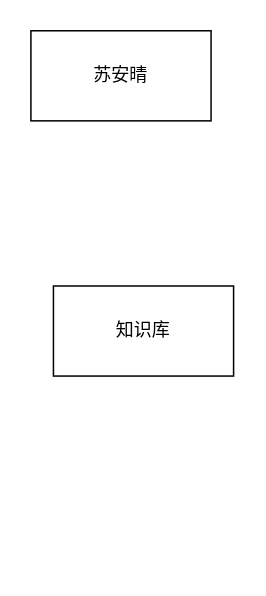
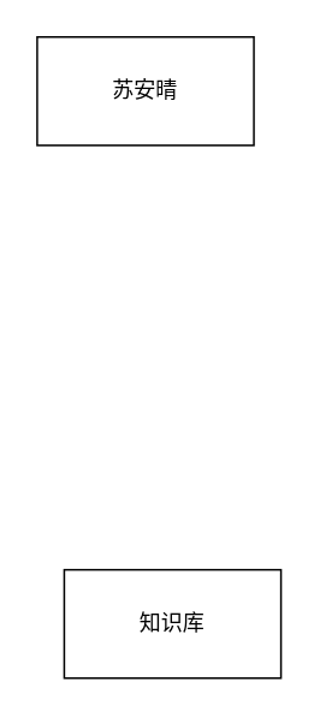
- <mxCell id="2" value="知识库" style="rounded=0;whiteSpace=wrap;html=1;" vertex="1" parent="1"><mxGeometry x="35" y="190" width="120" height="60" as="geometry" /></mxCell>
+ <mxCell id="2" value="知识库" style="rounded=0;whiteSpace=wrap;html=1;" vertex="1" parent="1"><mxGeometry x="35" y="315" width="120" height="60" as="geometry" /></mxCell>
